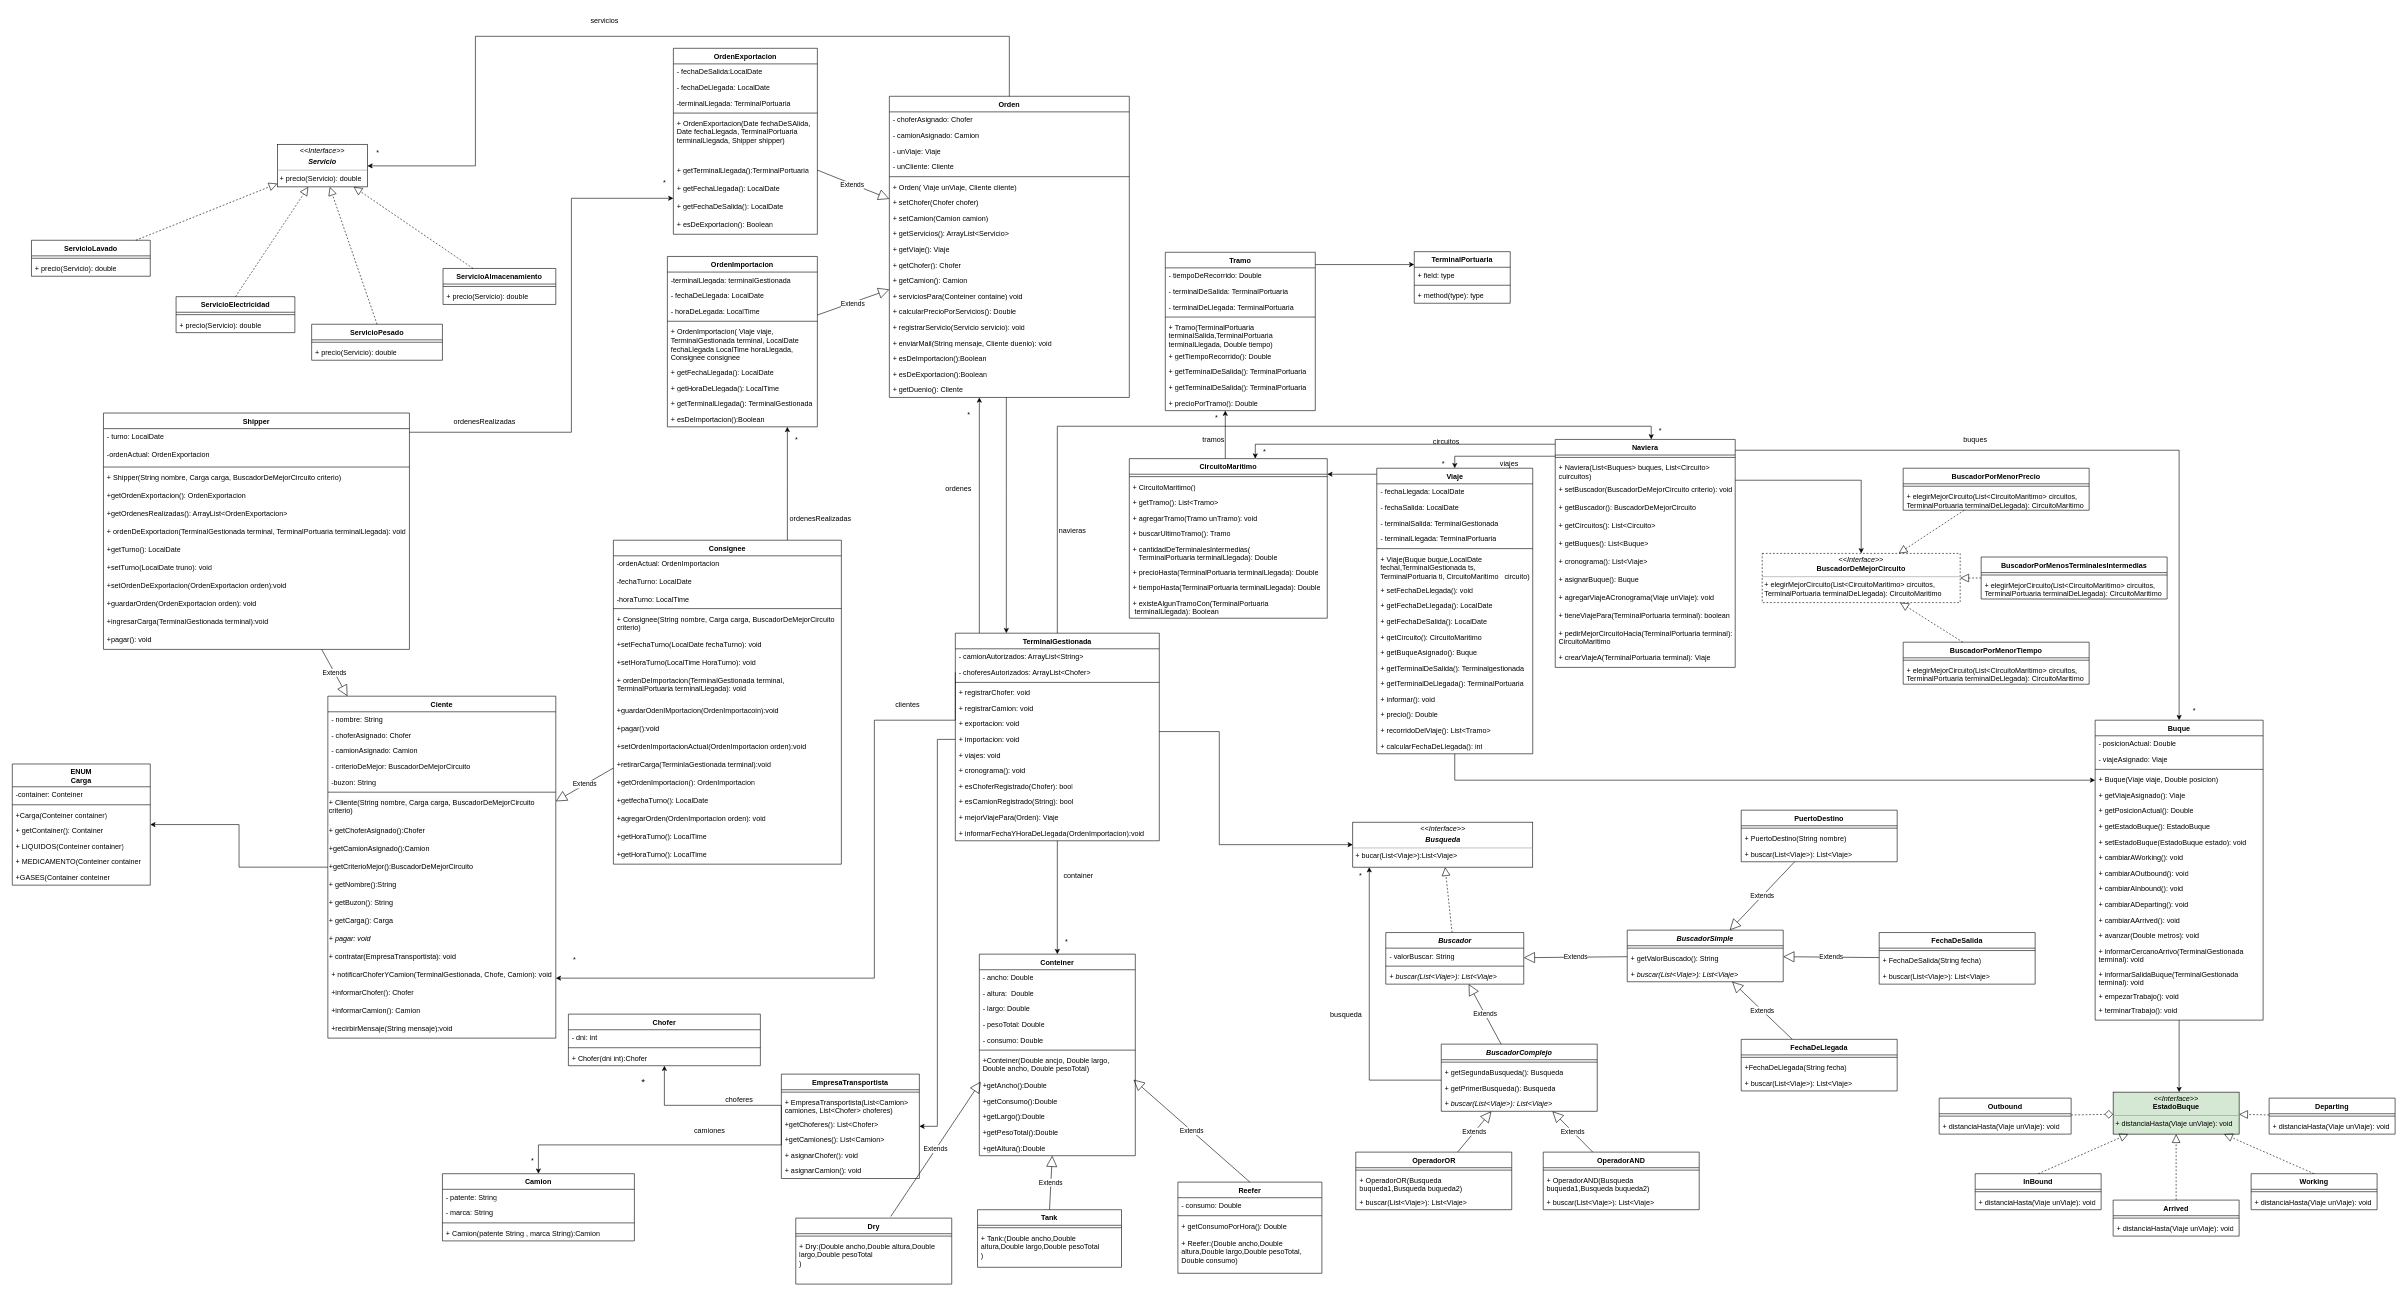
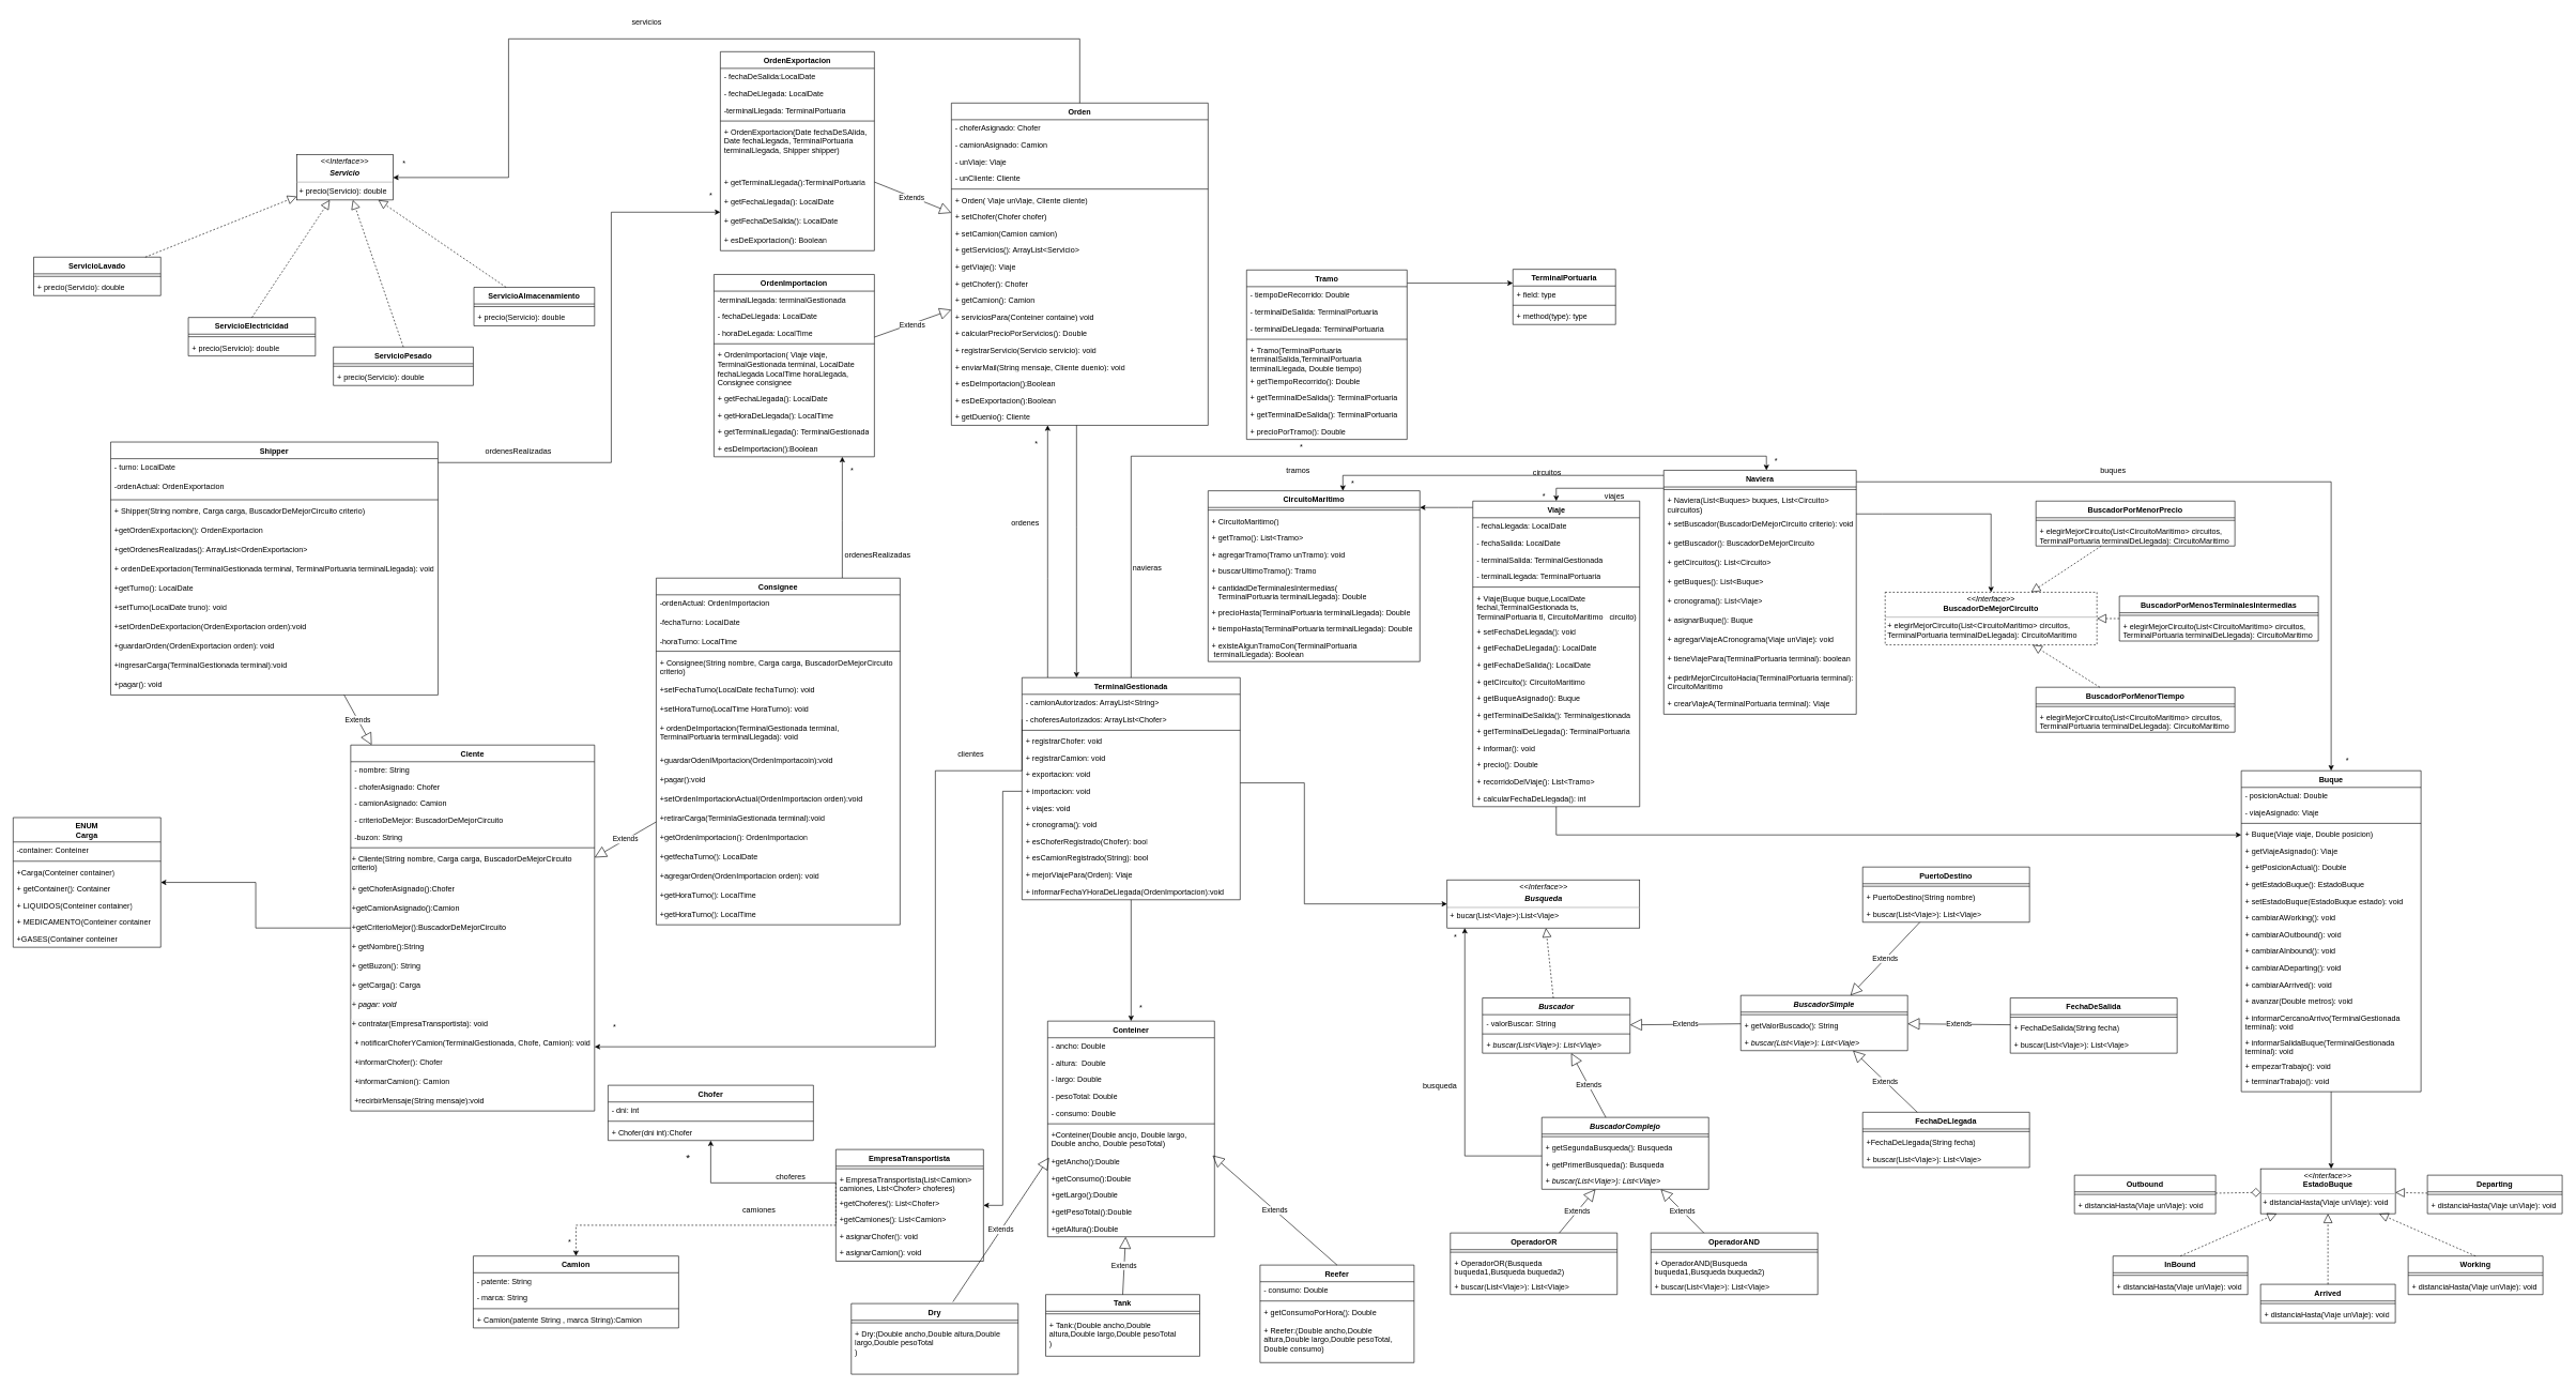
- <mxCell id="40" style="edgeStyle=orthogonalEdgeStyle;rounded=0;orthogonalLoop=1;jettySize=auto;html=1;" parent="1" source="41" target="155" edge="1"><mxGeometry relative="1" as="geometry"><mxPoint x="2102" y="700" as="targetPoint" /><Array as="points"><mxPoint x="2042" y="720" /><mxPoint x="2042" y="720" /></Array><mxPoint x="2047" y="760" as="sourcePoint" /></mxGeometry></mxCell>
- <mxCell id="353" value="container" style="text;html=1;align=center;verticalAlign=middle;resizable=0;points=[];autosize=1;strokeColor=none;fillColor=none;" vertex="1" parent="1"><mxGeometry x="1762" y="1445" width="70" height="30" as="geometry" /></mxCell>
- <mxCell id="340" value="&lt;p style=&quot;margin:0px;margin-top:4px;text-align:center;&quot;&gt;&lt;i&gt;&amp;lt;&amp;lt;Interface&amp;gt;&amp;gt;&lt;/i&gt;&lt;br&gt;&lt;b&gt;EstadoBuque&lt;/b&gt;&lt;/p&gt;&lt;hr size=&quot;1&quot;&gt;&lt;p style=&quot;margin:0px;margin-left:4px;&quot;&gt;+ distanciaHasta(Viaje unViaje): void&lt;/p&gt;" style="verticalAlign=top;align=left;overflow=fill;fontSize=12;fontFamily=Helvetica;html=1;whiteSpace=wrap;fillColor=#d5e8d4;" parent="1" vertex="1"><mxGeometry x="3522" y="1820" width="210" height="70" as="geometry" /></mxCell>
+ <mxCell id="340" value="&lt;p style=&quot;margin:0px;margin-top:4px;text-align:center;&quot;&gt;&lt;i&gt;&amp;lt;&amp;lt;Interface&amp;gt;&amp;gt;&lt;/i&gt;&lt;br&gt;&lt;b&gt;EstadoBuque&lt;/b&gt;&lt;/p&gt;&lt;hr size=&quot;1&quot;&gt;&lt;p style=&quot;margin:0px;margin-left:4px;&quot;&gt;+ distanciaHasta(Viaje unViaje): void&lt;/p&gt;" style="verticalAlign=top;align=left;overflow=fill;fontSize=12;fontFamily=Helvetica;html=1;whiteSpace=wrap;" parent="1" vertex="1"><mxGeometry x="3522" y="1820" width="210" height="70" as="geometry" /></mxCell>
- <mxCell id="170" style="edgeStyle=orthogonalEdgeStyle;rounded=0;orthogonalLoop=1;jettySize=auto;html=1;exitX=0;exitY=0.5;exitDx=0;exitDy=0;" parent="1" source="70" target="165" edge="1"><mxGeometry relative="1" as="geometry"><Array as="points"><mxPoint x="1302" y="1908" /></Array></mxGeometry></mxCell>
+ <mxCell id="170" style="edgeStyle=orthogonalEdgeStyle;rounded=0;orthogonalLoop=1;jettySize=auto;html=1;exitX=0;exitY=0.5;exitDx=0;exitDy=0;dashed=1;" parent="1" source="70" target="165" edge="1"><mxGeometry relative="1" as="geometry"><Array as="points"><mxPoint x="1302" y="1908" /></Array></mxGeometry></mxCell>
